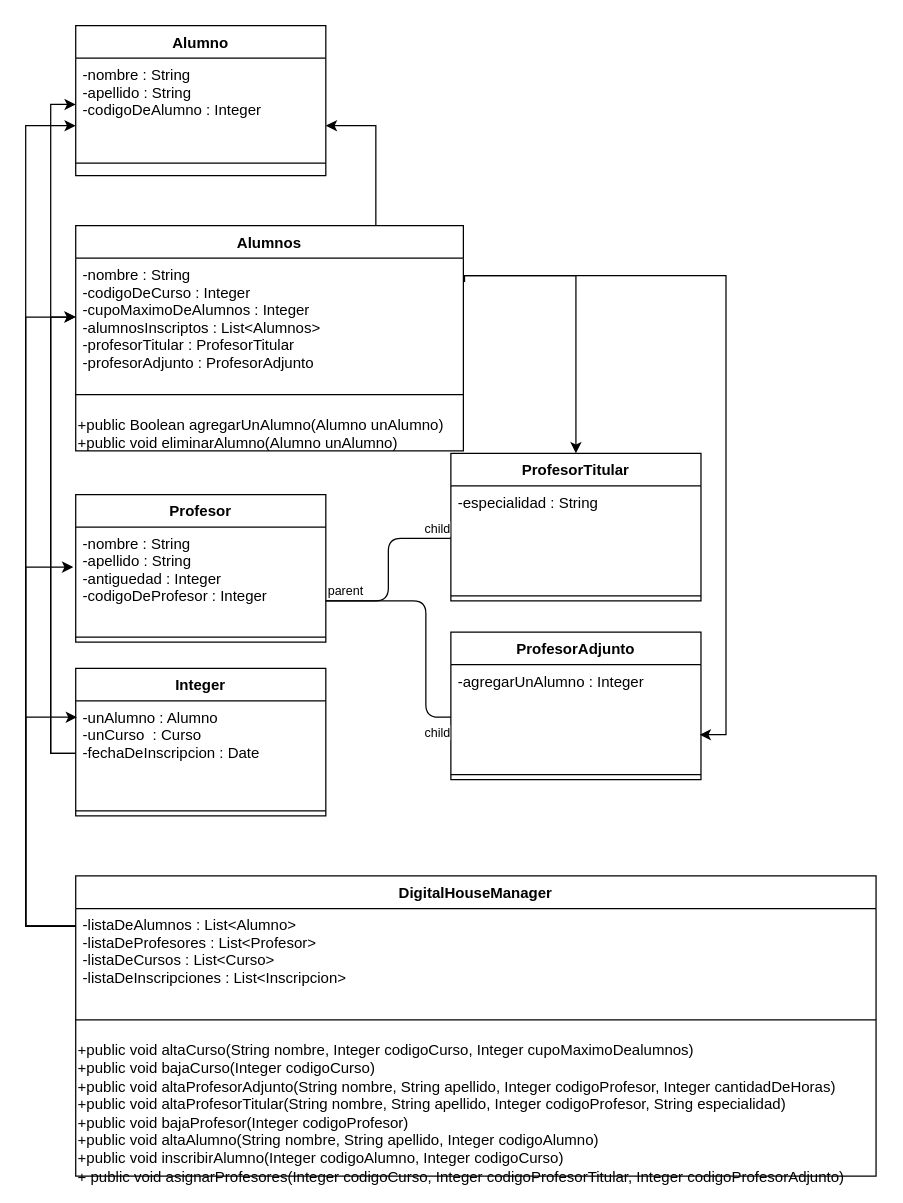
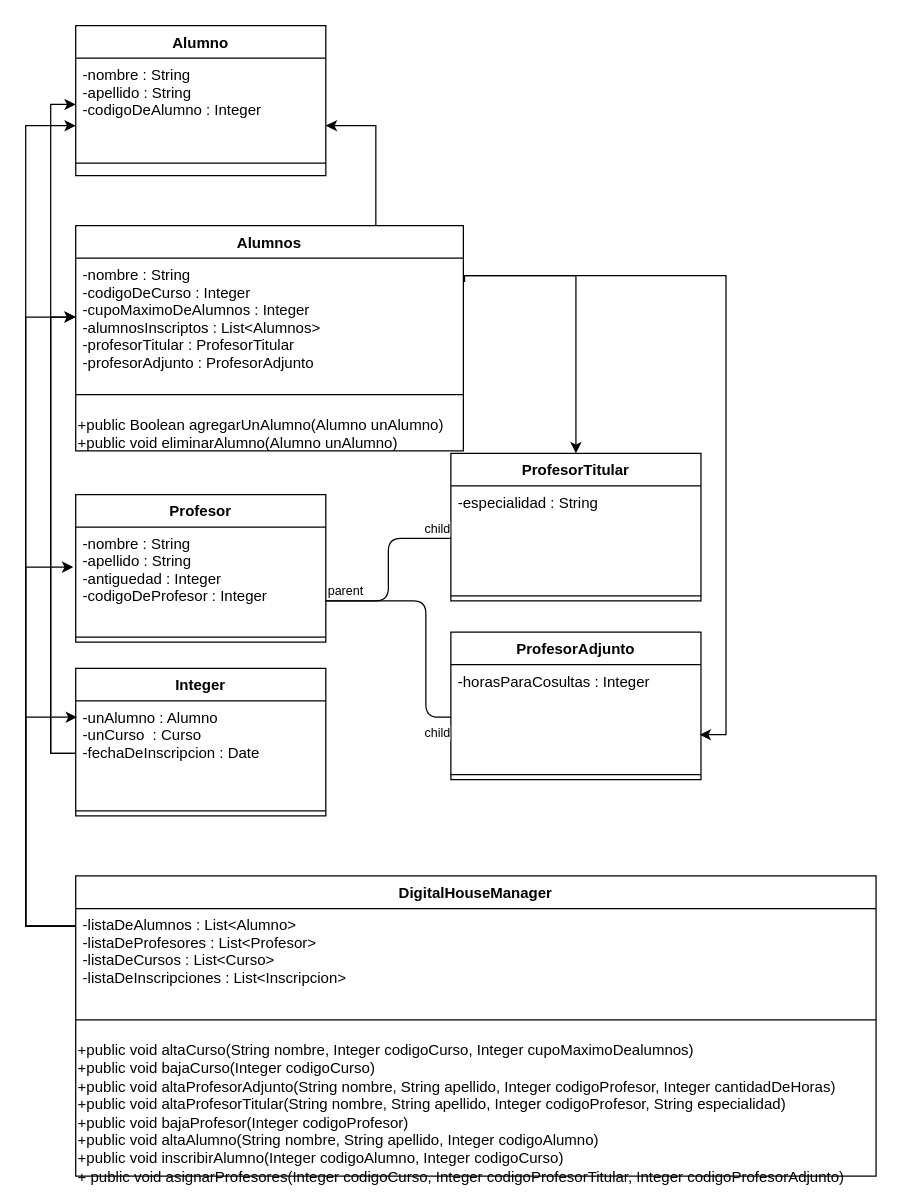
- <mxCell id="19" value="-agregarUnAlumno : Integer" style="text;strokeColor=none;fillColor=none;align=left;verticalAlign=top;spacingLeft=4;spacingRight=4;overflow=hidden;rotatable=0;points=[[0,0.5],[1,0.5]];portConstraint=eastwest;" vertex="1" parent="18"><mxGeometry y="26" width="200" height="84" as="geometry" /></mxCell>
+ <mxCell id="19" value="-horasParaCosultas : Integer" style="text;strokeColor=none;fillColor=none;align=left;verticalAlign=top;spacingLeft=4;spacingRight=4;overflow=hidden;rotatable=0;points=[[0,0.5],[1,0.5]];portConstraint=eastwest;" vertex="1" parent="18"><mxGeometry y="26" width="200" height="84" as="geometry" /></mxCell>
